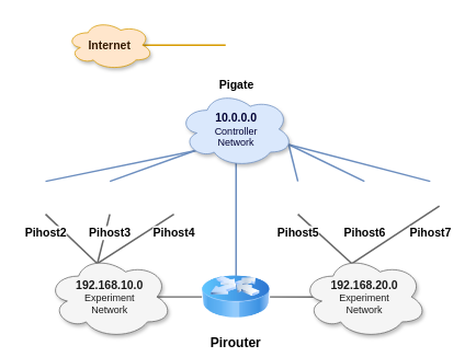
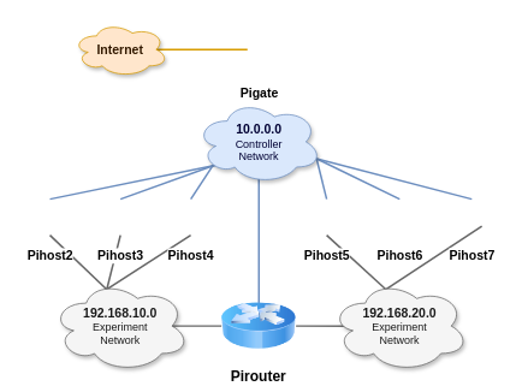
+ <mxCell id="11" style="edgeStyle=none;rounded=0;orthogonalLoop=1;jettySize=auto;html=1;exitX=0.5;exitY=0.294;exitDx=0;exitDy=0;entryX=0.195;entryY=0.645;entryDx=0;entryDy=0;entryPerimeter=0;endArrow=none;endFill=0;strokeWidth=2;fillColor=#dae8fc;strokeColor=#6c8ebf;exitPerimeter=0;" edge="1" parent="1" source="12" target="25"><mxGeometry relative="1" as="geometry" /></mxCell>
